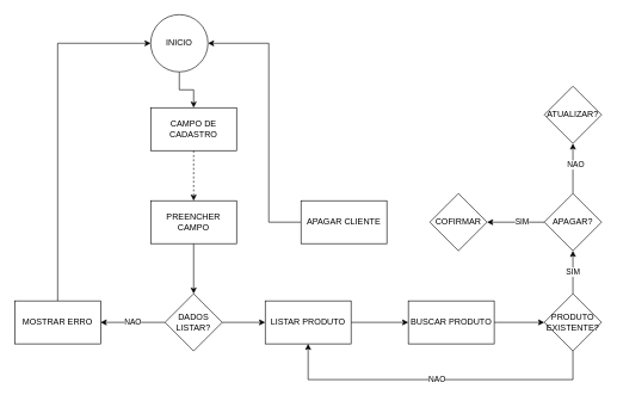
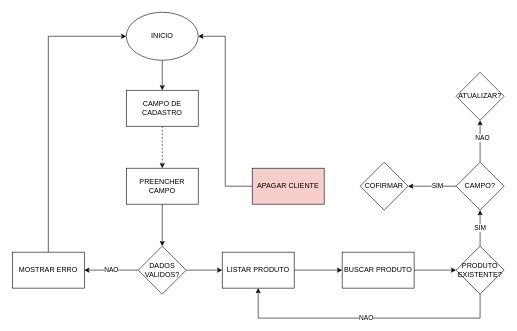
- <mxCell id="3" value="INICIO" style="ellipse;whiteSpace=wrap;html=1;" vertex="1" parent="1"><mxGeometry x="210" y="20" width="80" height="80" as="geometry" /></mxCell>
+ <mxCell id="3" value="INICIO" style="ellipse;whiteSpace=wrap;html=1;" vertex="1" parent="1"><mxGeometry x="210" y="20" width="120" height="80" as="geometry" /></mxCell>
- <mxCell id="27" value="APAGAR CLIENTE" style="whiteSpace=wrap;html=1;" vertex="1" parent="1"><mxGeometry x="420" y="280" width="120" height="60" as="geometry" /></mxCell>
+ <mxCell id="27" value="APAGAR CLIENTE" style="whiteSpace=wrap;html=1;fillColor=#f8cecc;" vertex="1" parent="1"><mxGeometry x="420" y="280" width="120" height="60" as="geometry" /></mxCell>
- <mxCell id="24" value="APAGAR?" style="rhombus;whiteSpace=wrap;html=1;" vertex="1" parent="1"><mxGeometry x="760" y="270" width="80" height="80" as="geometry" /></mxCell>
+ <mxCell id="24" value="CAMPO?" style="rhombus;whiteSpace=wrap;html=1;" vertex="1" parent="1"><mxGeometry x="760" y="270" width="80" height="80" as="geometry" /></mxCell>
- <mxCell id="10" value="DADOS LISTAR?" style="rhombus;whiteSpace=wrap;html=1;" vertex="1" parent="1"><mxGeometry x="230" y="410" width="80" height="80" as="geometry" /></mxCell>
+ <mxCell id="10" value="DADOS VALIDOS?" style="rhombus;whiteSpace=wrap;html=1;" vertex="1" parent="1"><mxGeometry x="230" y="410" width="80" height="80" as="geometry" /></mxCell>
